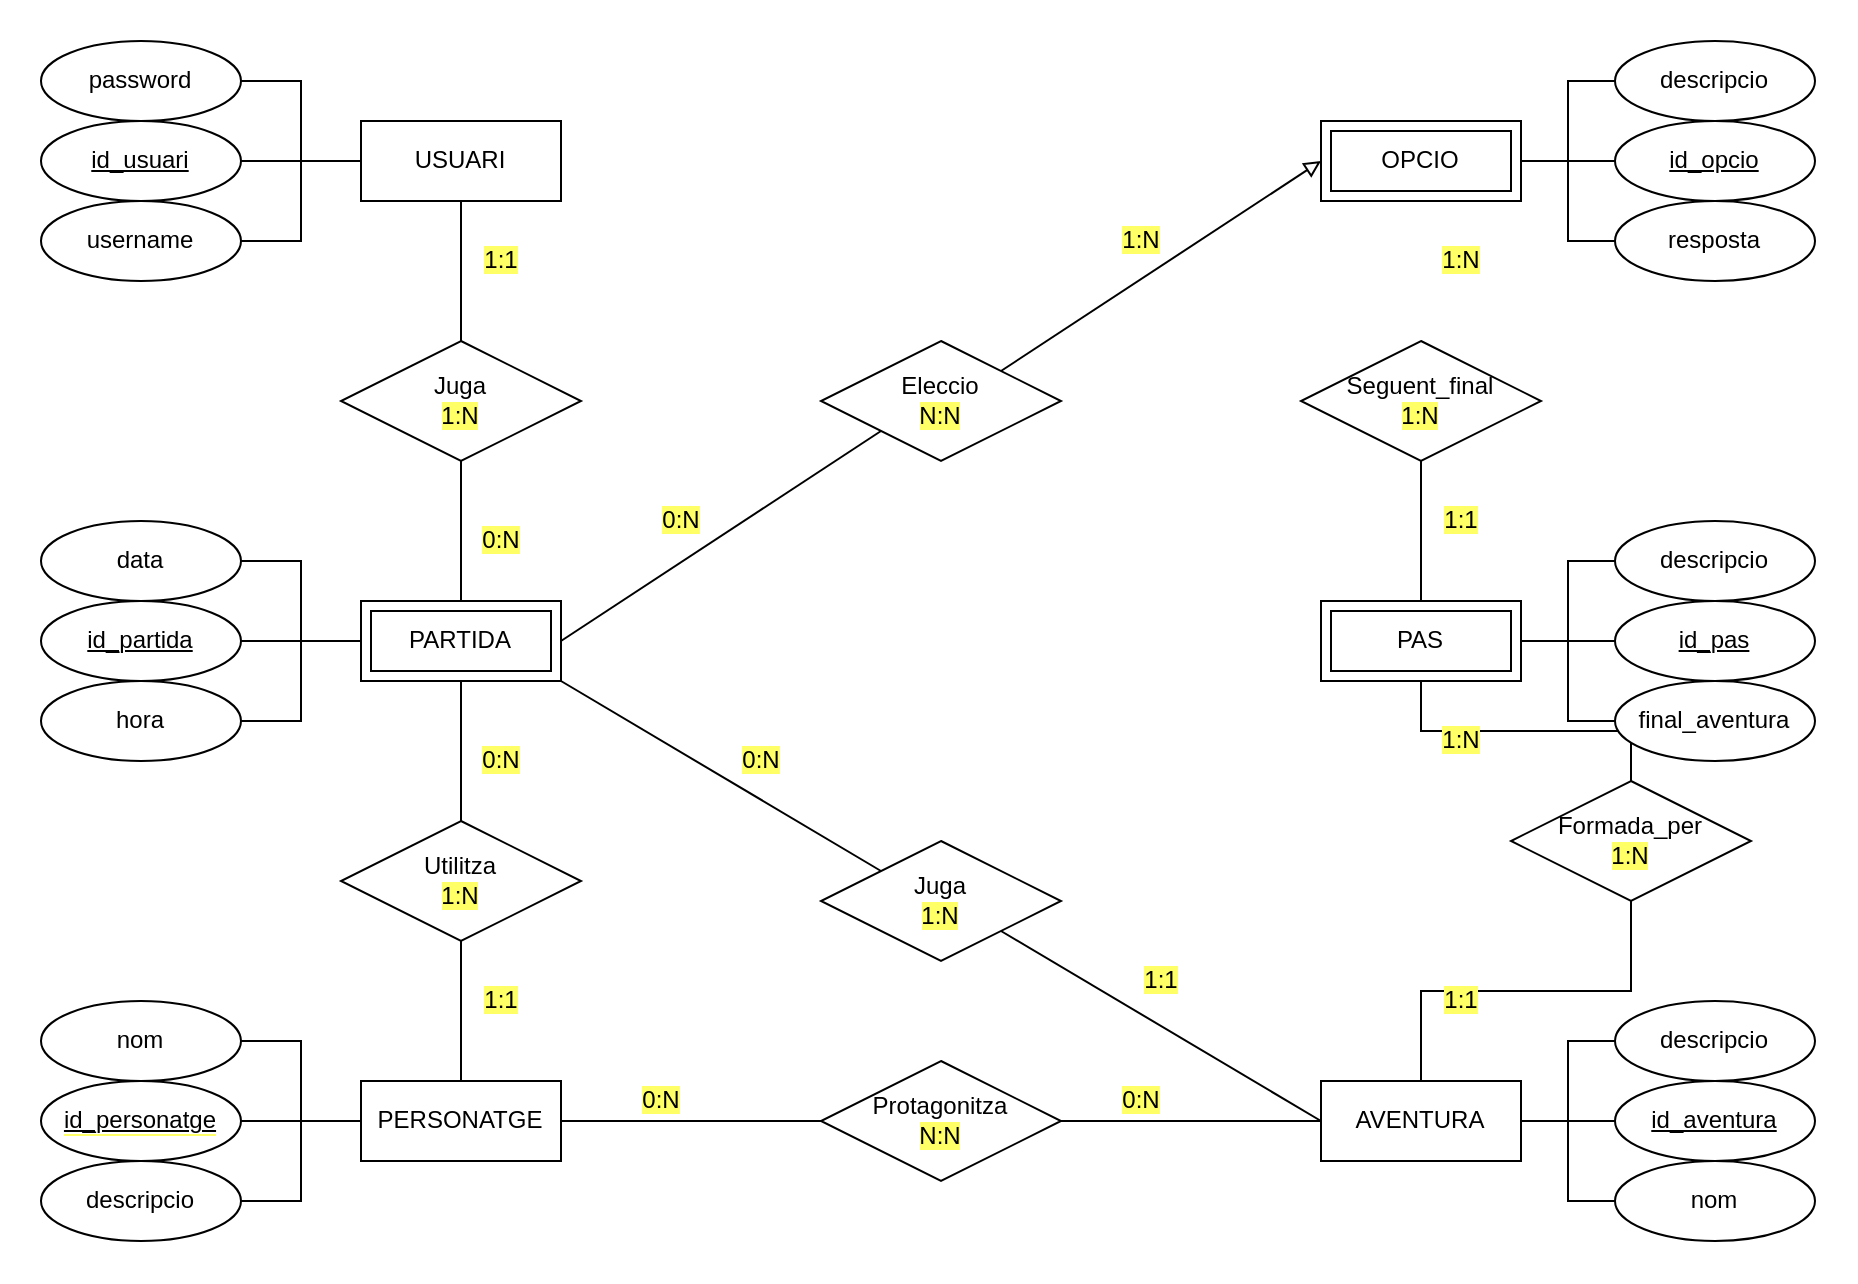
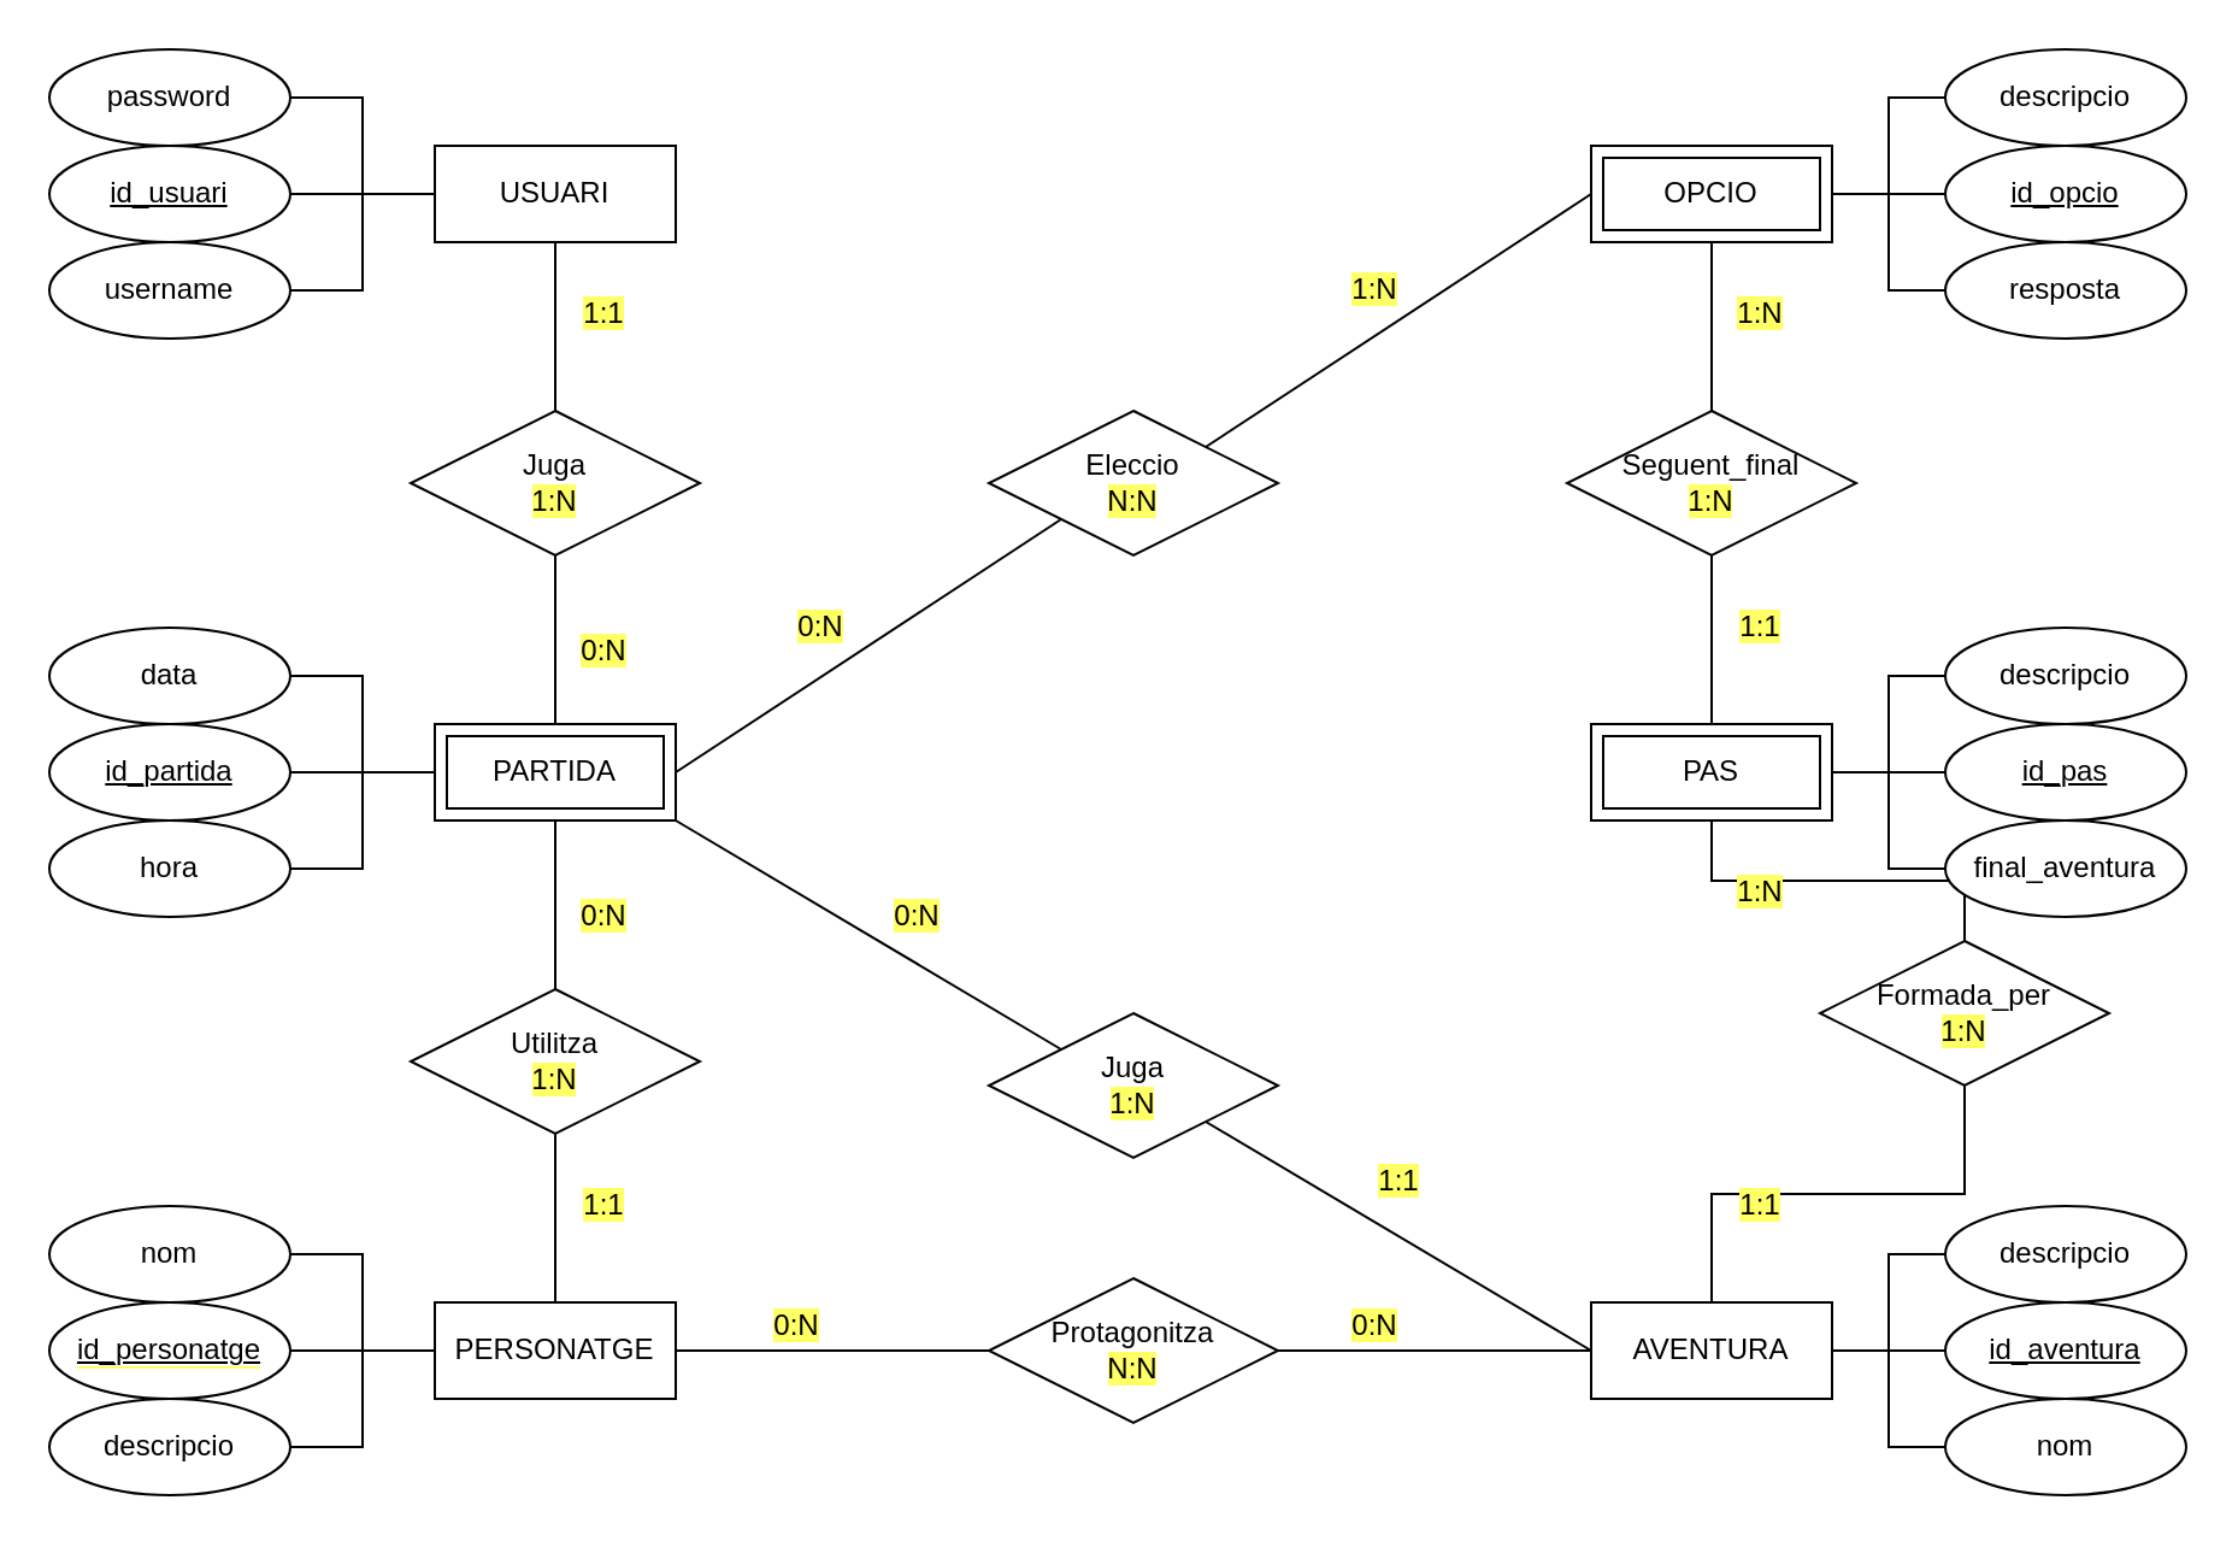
- <mxCell id="26" style="edgeStyle=none;rounded=0;orthogonalLoop=1;jettySize=auto;html=1;exitX=1;exitY=0;exitDx=0;exitDy=0;entryX=0;entryY=0.5;entryDx=0;entryDy=0;endArrow=block;endFill=0;" edge="1" parent="1" source="27" target="25"><mxGeometry relative="1" as="geometry" /></mxCell>
+ <mxCell id="26" style="edgeStyle=none;rounded=0;orthogonalLoop=1;jettySize=auto;html=1;exitX=1;exitY=0;exitDx=0;exitDy=0;entryX=0;entryY=0.5;entryDx=0;entryDy=0;endArrow=none;endFill=0;" edge="1" parent="1" source="27" target="25"><mxGeometry relative="1" as="geometry" /></mxCell>
+ <mxCell id="24" value="" style="edgeStyle=orthogonalEdgeStyle;rounded=0;orthogonalLoop=1;jettySize=auto;html=1;endArrow=none;endFill=0;" edge="1" parent="1" source="25" target="23"><mxGeometry relative="1" as="geometry" /></mxCell>
